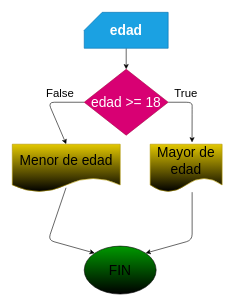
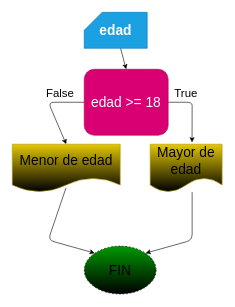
- <mxCell id="3" value="&lt;b style=&quot;font-size: 23px&quot;&gt;edad&lt;/b&gt;" style="shape=card;whiteSpace=wrap;html=1;fillColor=#1ba1e2;fontColor=#ffffff;strokeColor=#006EAF;" vertex="1" parent="1"><mxGeometry x="140" y="20" width="140" height="60" as="geometry" /></mxCell>
+ <mxCell id="3" value="&lt;b style=&quot;font-size: 23px&quot;&gt;edad&lt;/b&gt;" style="shape=card;whiteSpace=wrap;html=1;fillColor=#1ba1e2;fontColor=#ffffff;strokeColor=#006EAF;" vertex="1" parent="1"><mxGeometry x="140" y="20" width="105" height="60" as="geometry" /></mxCell>
- <mxCell id="6" value="edad &amp;gt;= 18" style="rhombus;whiteSpace=wrap;html=1;fontSize=23;fillColor=#d80073;fontColor=#ffffff;strokeColor=#A50040;" vertex="1" parent="1"><mxGeometry x="140" y="115" width="140" height="110" as="geometry" /></mxCell>
+ <mxCell id="6" value="edad &amp;gt;= 18" style="whiteSpace=wrap;html=1;fontSize=23;fillColor=#d80073;fontColor=#ffffff;strokeColor=#A50040;rounded=1;" vertex="1" parent="1"><mxGeometry x="140" y="115" width="140" height="110" as="geometry" /></mxCell>
- <mxCell id="11" value="FIN" style="ellipse;whiteSpace=wrap;html=1;labelBackgroundColor=none;fontSize=23;fillColor=#009900;gradientColor=#000000;" vertex="1" parent="1"><mxGeometry x="140" y="410" width="120" height="80" as="geometry" /></mxCell>
+ <mxCell id="11" value="FIN" style="ellipse;whiteSpace=wrap;html=1;labelBackgroundColor=none;fontSize=23;fillColor=#009900;gradientColor=#000000;dashed=1;" vertex="1" parent="1"><mxGeometry x="140" y="410" width="120" height="80" as="geometry" /></mxCell>
